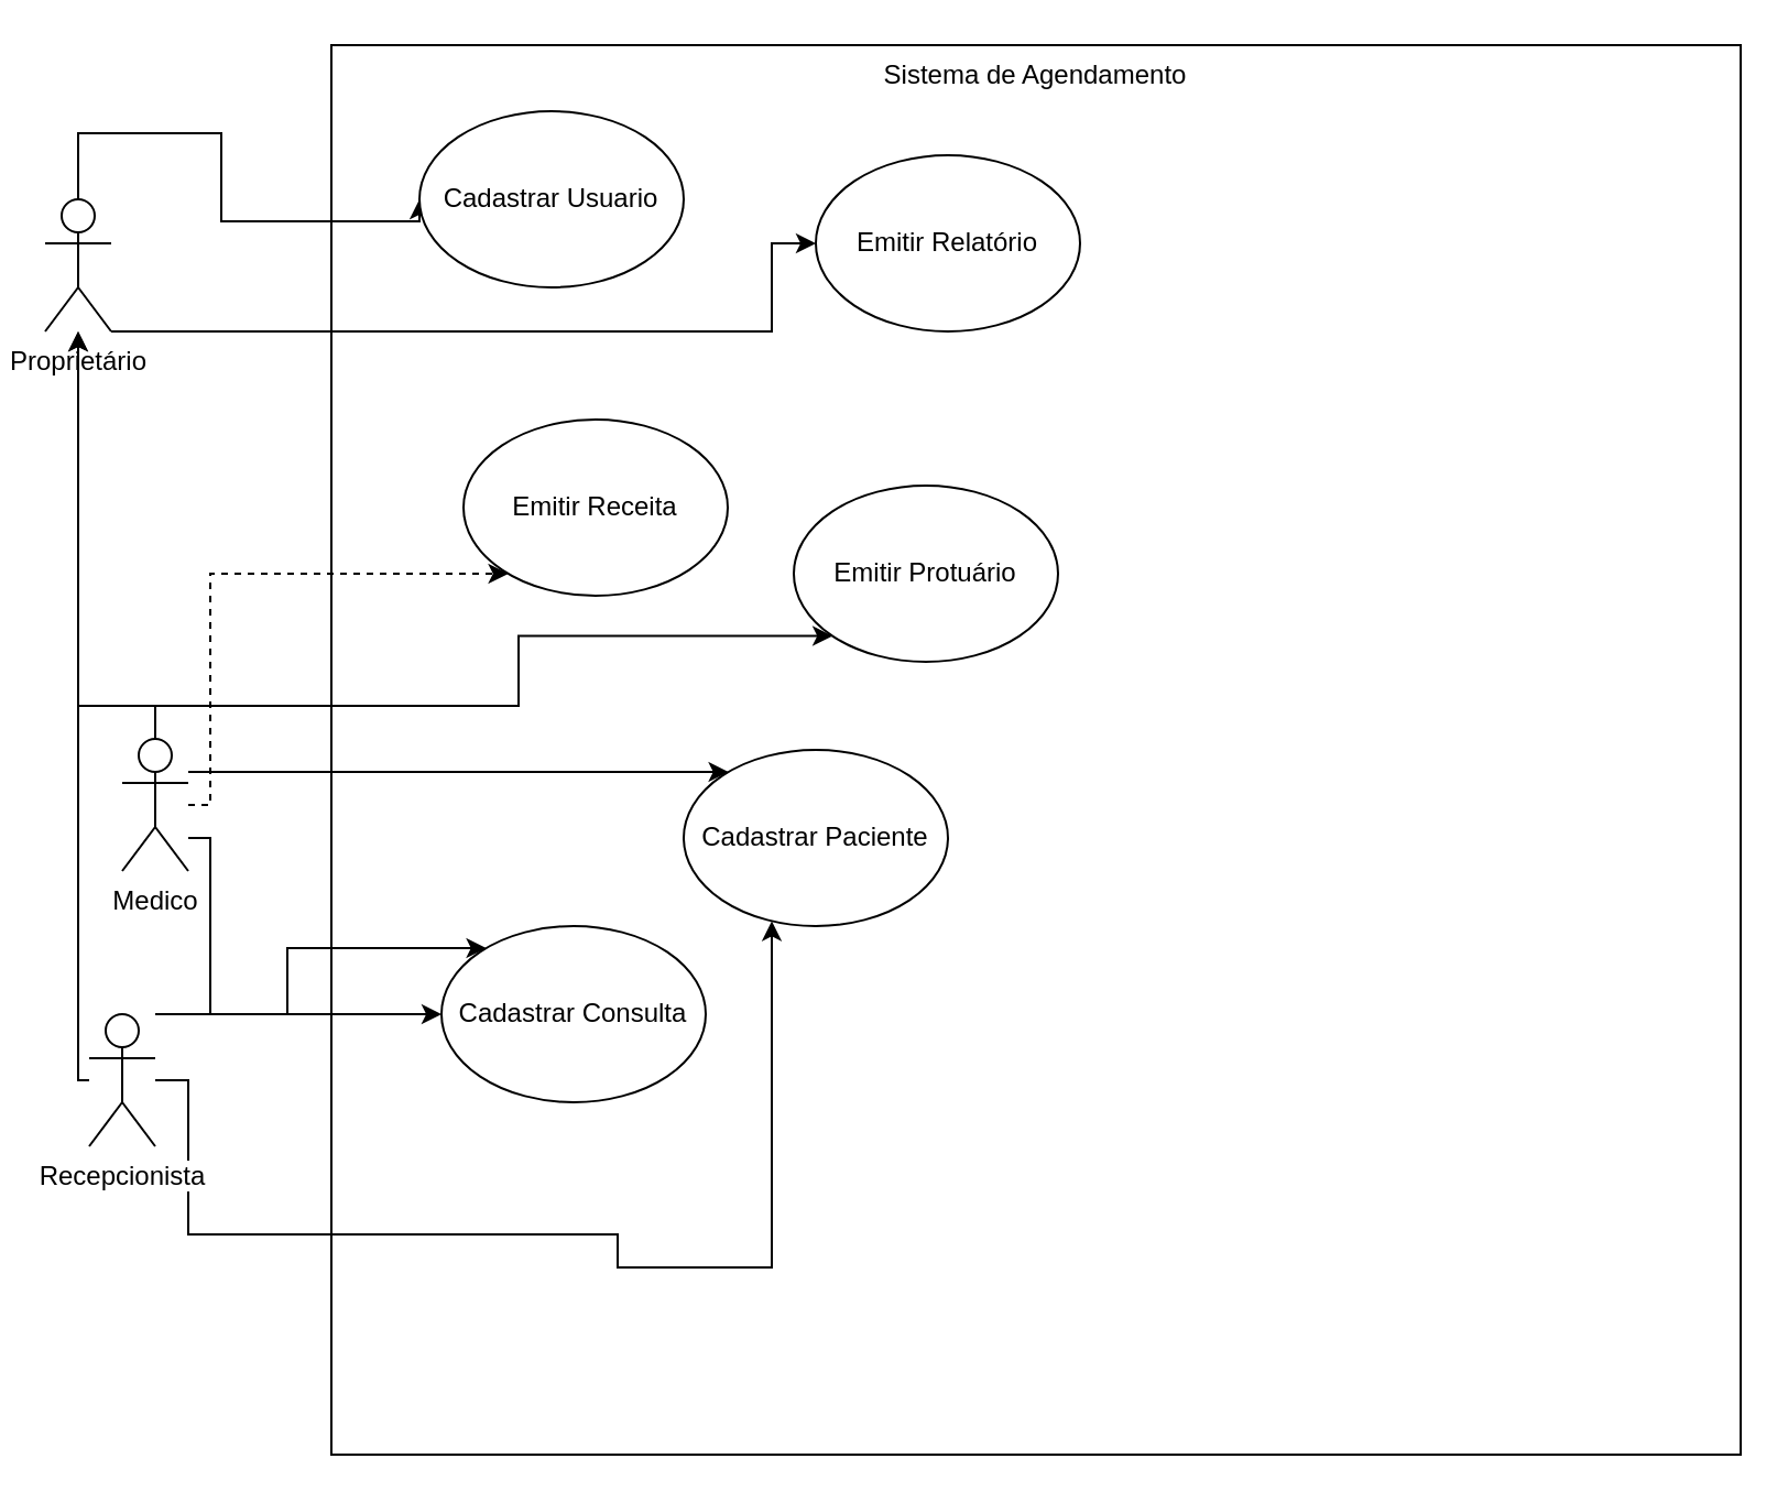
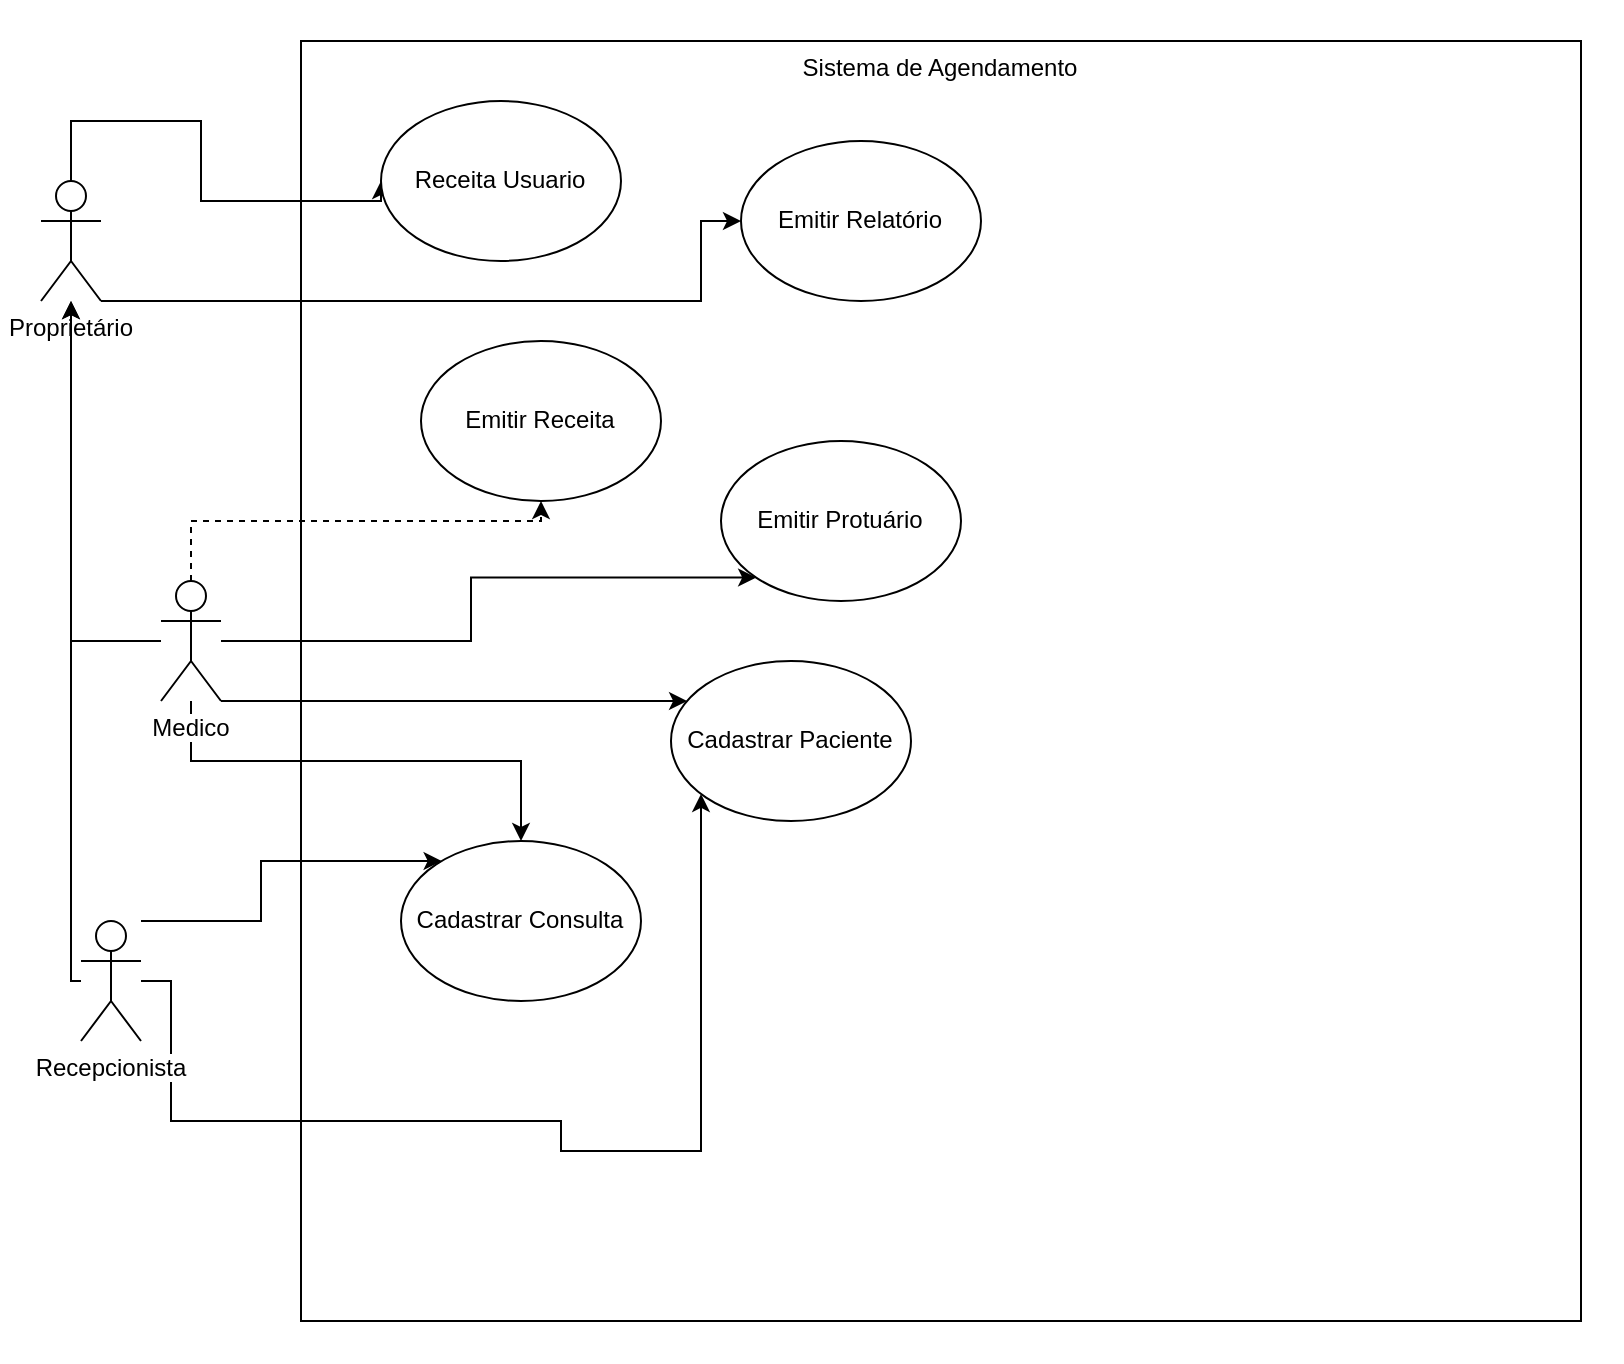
- <mxCell id="6" value="Cadastrar Usuario" style="ellipse;whiteSpace=wrap;html=1;" parent="1" vertex="1"><mxGeometry x="190" y="50" width="120" height="80" as="geometry" /></mxCell>
+ <mxCell id="6" value="Receita Usuario" style="ellipse;whiteSpace=wrap;html=1;" parent="1" vertex="1"><mxGeometry x="190" y="50" width="120" height="80" as="geometry" /></mxCell>
- <mxCell id="20" value="Emitir Receita" style="ellipse;whiteSpace=wrap;html=1;" parent="1" vertex="1"><mxGeometry x="210" y="190" width="120" height="80" as="geometry" /></mxCell>
+ <mxCell id="20" value="Emitir Receita" style="ellipse;whiteSpace=wrap;html=1;" parent="1" vertex="1"><mxGeometry x="210" y="170" width="120" height="80" as="geometry" /></mxCell>
- <mxCell id="13" value="Medico" style="shape=umlActor;verticalLabelPosition=bottom;labelBackgroundColor=#ffffff;verticalAlign=top;html=1;outlineConnect=0;" parent="1" vertex="1"><mxGeometry x="55" y="335" width="30" height="60" as="geometry" /></mxCell>
+ <mxCell id="13" value="Medico" style="shape=umlActor;verticalLabelPosition=bottom;labelBackgroundColor=#ffffff;verticalAlign=top;html=1;outlineConnect=0;" parent="1" vertex="1"><mxGeometry x="80" y="290" width="30" height="60" as="geometry" /></mxCell>
- <mxCell id="19" value="Cadastrar Paciente" style="ellipse;whiteSpace=wrap;html=1;" parent="1" vertex="1"><mxGeometry x="310" y="340" width="120" height="80" as="geometry" /></mxCell>
+ <mxCell id="19" value="Cadastrar Paciente" style="ellipse;whiteSpace=wrap;html=1;" parent="1" vertex="1"><mxGeometry x="335" y="330" width="120" height="80" as="geometry" /></mxCell>
